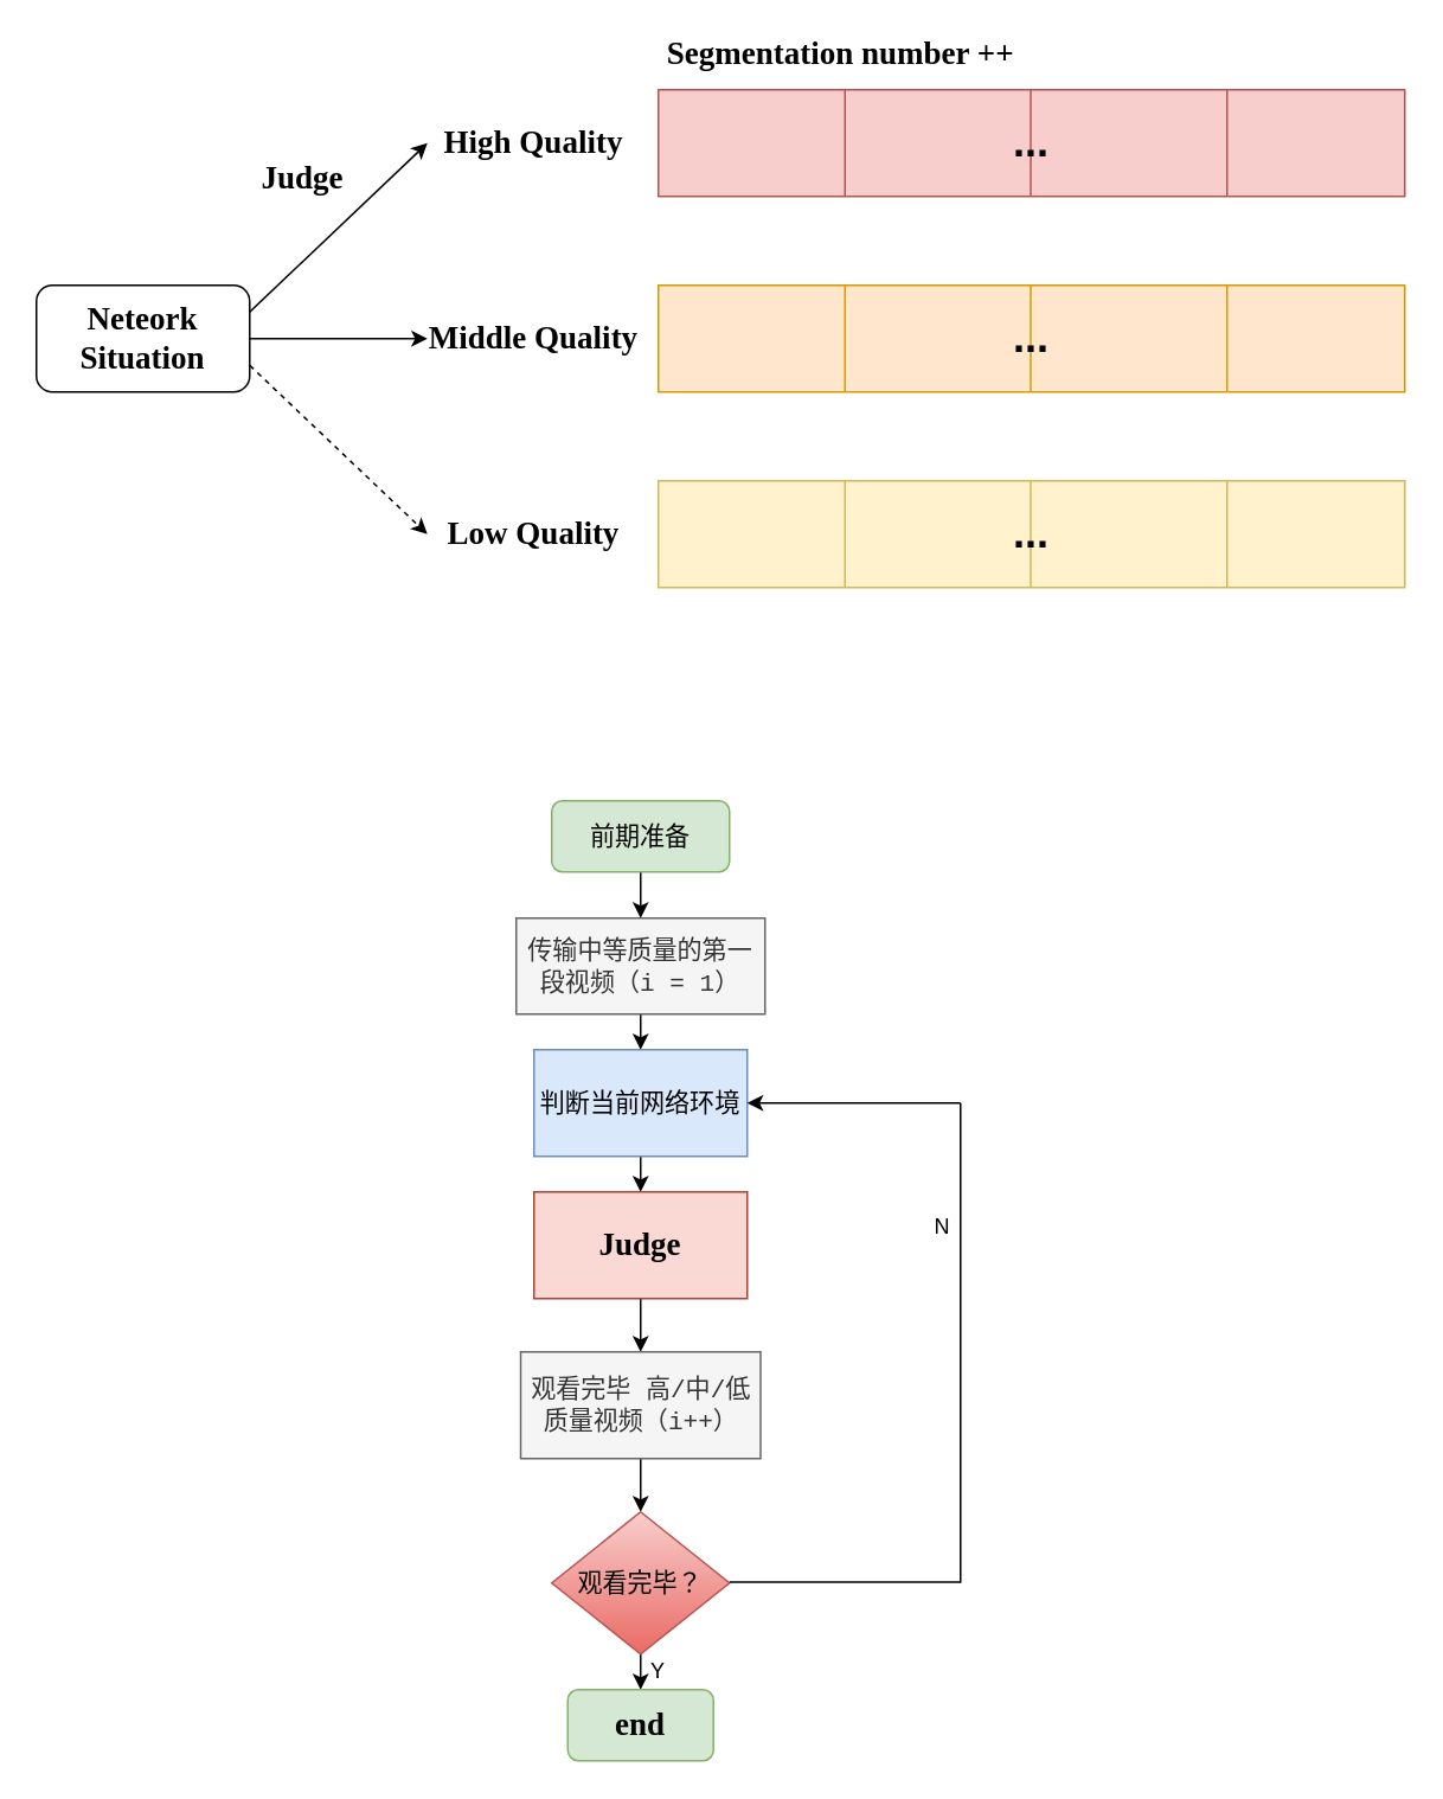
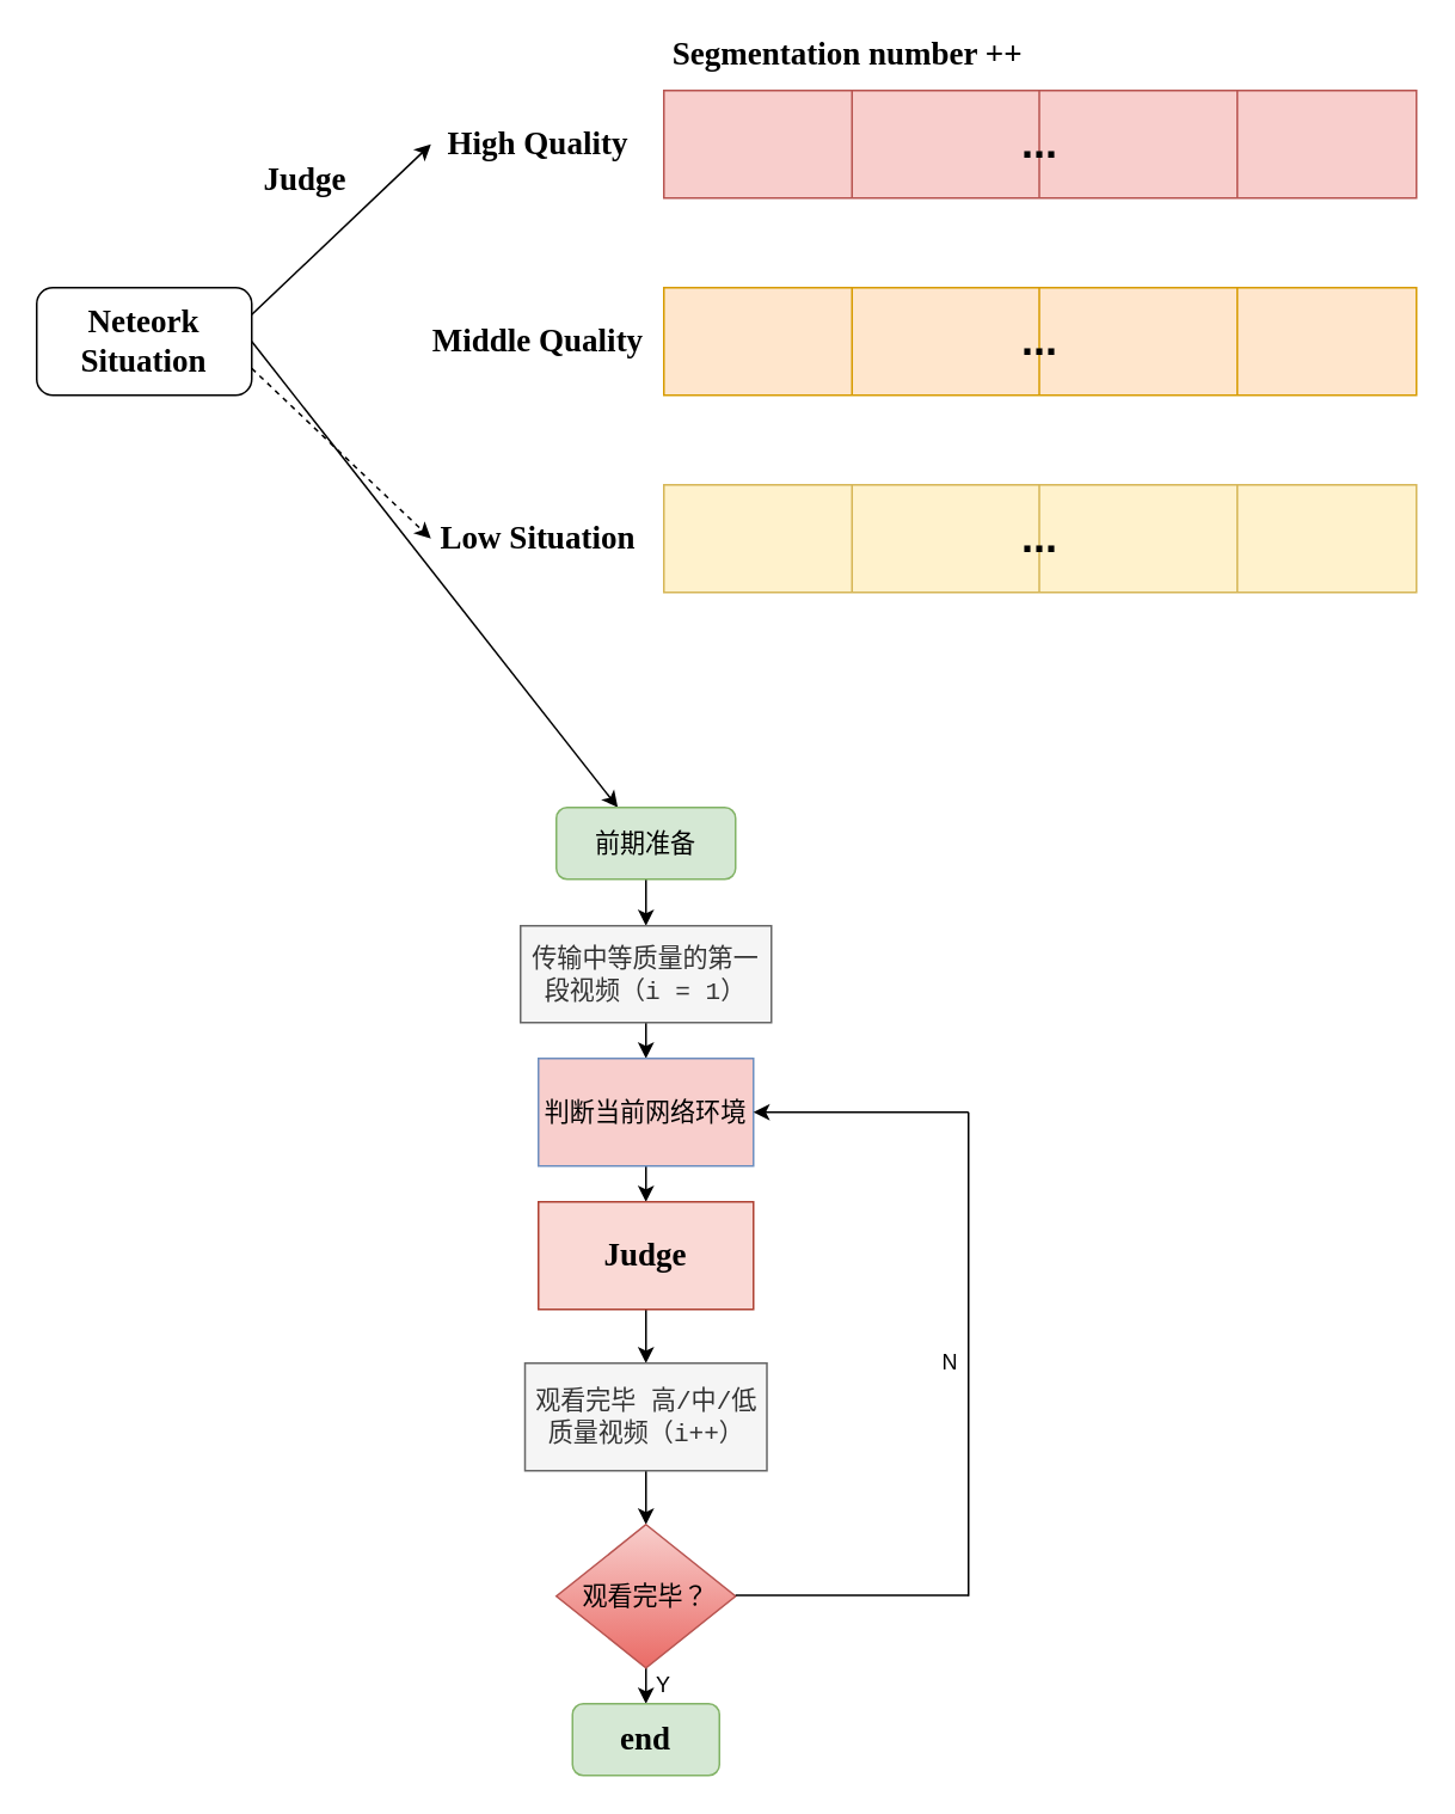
- <mxCell id="18" style="edgeStyle=none;rounded=0;orthogonalLoop=1;jettySize=auto;html=1;exitX=1;exitY=0.5;exitDx=0;exitDy=0;entryX=0;entryY=0.5;entryDx=0;entryDy=0;" edge="1" parent="1" source="20" target="15"><mxGeometry relative="1" as="geometry" /></mxCell>
+ <mxCell id="18" style="edgeStyle=none;rounded=0;orthogonalLoop=1;jettySize=auto;html=1;exitX=1;exitY=0.5;exitDx=0;exitDy=0;" edge="1" parent="1" source="20" target="27"><mxGeometry relative="1" as="geometry" /></mxCell>
- <mxCell id="16" value="&lt;h2&gt;&lt;font face=&quot;Garamond&quot;&gt;Low Quality&lt;/font&gt;&lt;/h2&gt;" style="text;html=1;strokeColor=none;fillColor=none;align=center;verticalAlign=middle;whiteSpace=wrap;rounded=0;" vertex="1" parent="1"><mxGeometry x="240" y="275" width="120" height="50" as="geometry" /></mxCell>
+ <mxCell id="16" value="&lt;h2&gt;&lt;font face=&quot;Garamond&quot;&gt;Low Situation&lt;/font&gt;&lt;/h2&gt;" style="text;html=1;strokeColor=none;fillColor=none;align=center;verticalAlign=middle;whiteSpace=wrap;rounded=0;" vertex="1" parent="1"><mxGeometry x="240" y="275" width="120" height="50" as="geometry" /></mxCell>
- <mxCell id="31" value="&lt;h3&gt;&lt;font face=&quot;Courier New&quot;&gt;&lt;span style=&quot;font-weight: 400&quot;&gt;判断当前网络环境&lt;/span&gt;&lt;/font&gt;&lt;/h3&gt;" style="rounded=0;whiteSpace=wrap;html=1;fillColor=#dae8fc;strokeColor=#6c8ebf;" vertex="1" parent="1"><mxGeometry x="300" y="590" width="120" height="60" as="geometry" /></mxCell>
+ <mxCell id="31" value="&lt;h3&gt;&lt;font face=&quot;Courier New&quot;&gt;&lt;span style=&quot;font-weight: 400&quot;&gt;判断当前网络环境&lt;/span&gt;&lt;/font&gt;&lt;/h3&gt;" style="rounded=0;whiteSpace=wrap;html=1;fillColor=#f8cecc;strokeColor=#6c8ebf;" vertex="1" parent="1"><mxGeometry x="300" y="590" width="120" height="60" as="geometry" /></mxCell>
- <mxCell id="41" value="N" style="text;html=1;strokeColor=none;fillColor=none;align=center;verticalAlign=middle;whiteSpace=wrap;rounded=0;" vertex="1" parent="1"><mxGeometry x="510" y="680" width="40" height="20" as="geometry" /></mxCell>
+ <mxCell id="41" value="N" style="text;html=1;strokeColor=none;fillColor=none;align=center;verticalAlign=middle;whiteSpace=wrap;rounded=0;" vertex="1" parent="1"><mxGeometry x="510" y="750" width="40" height="20" as="geometry" /></mxCell>
